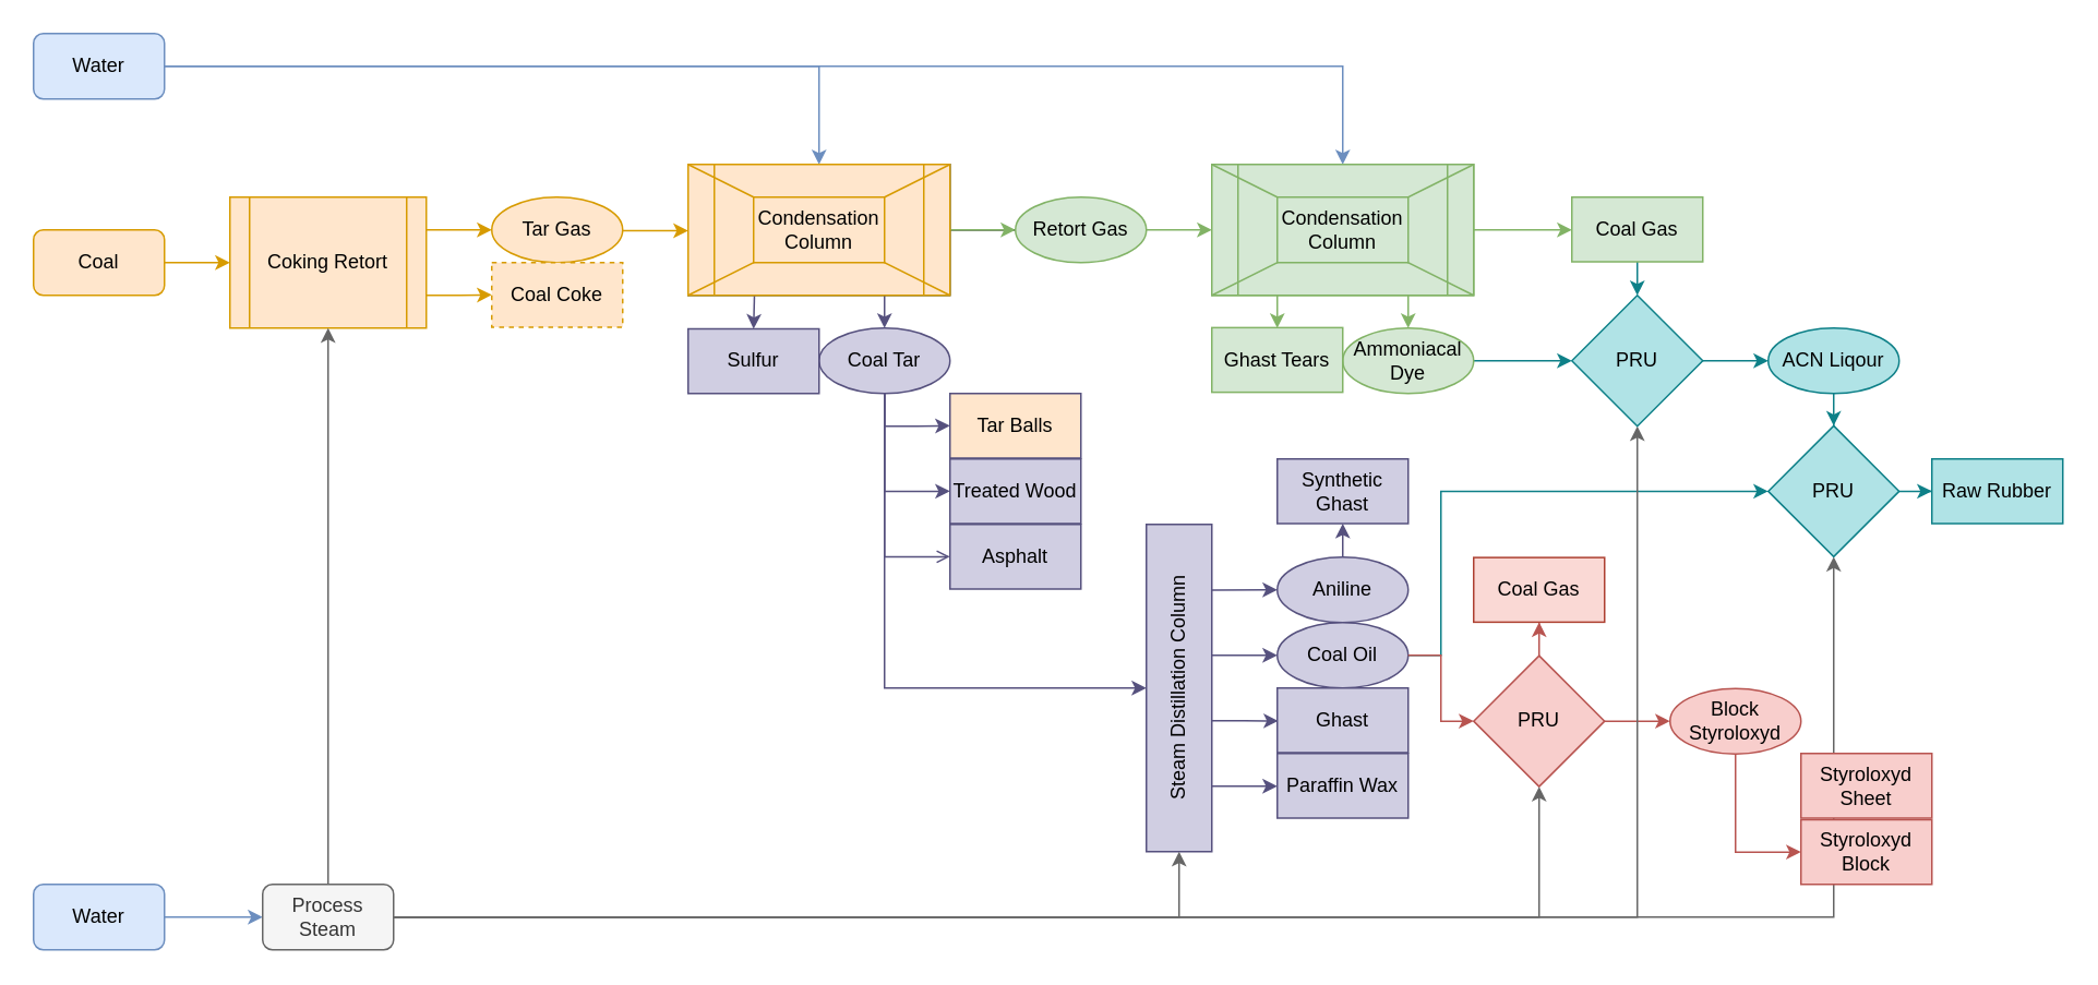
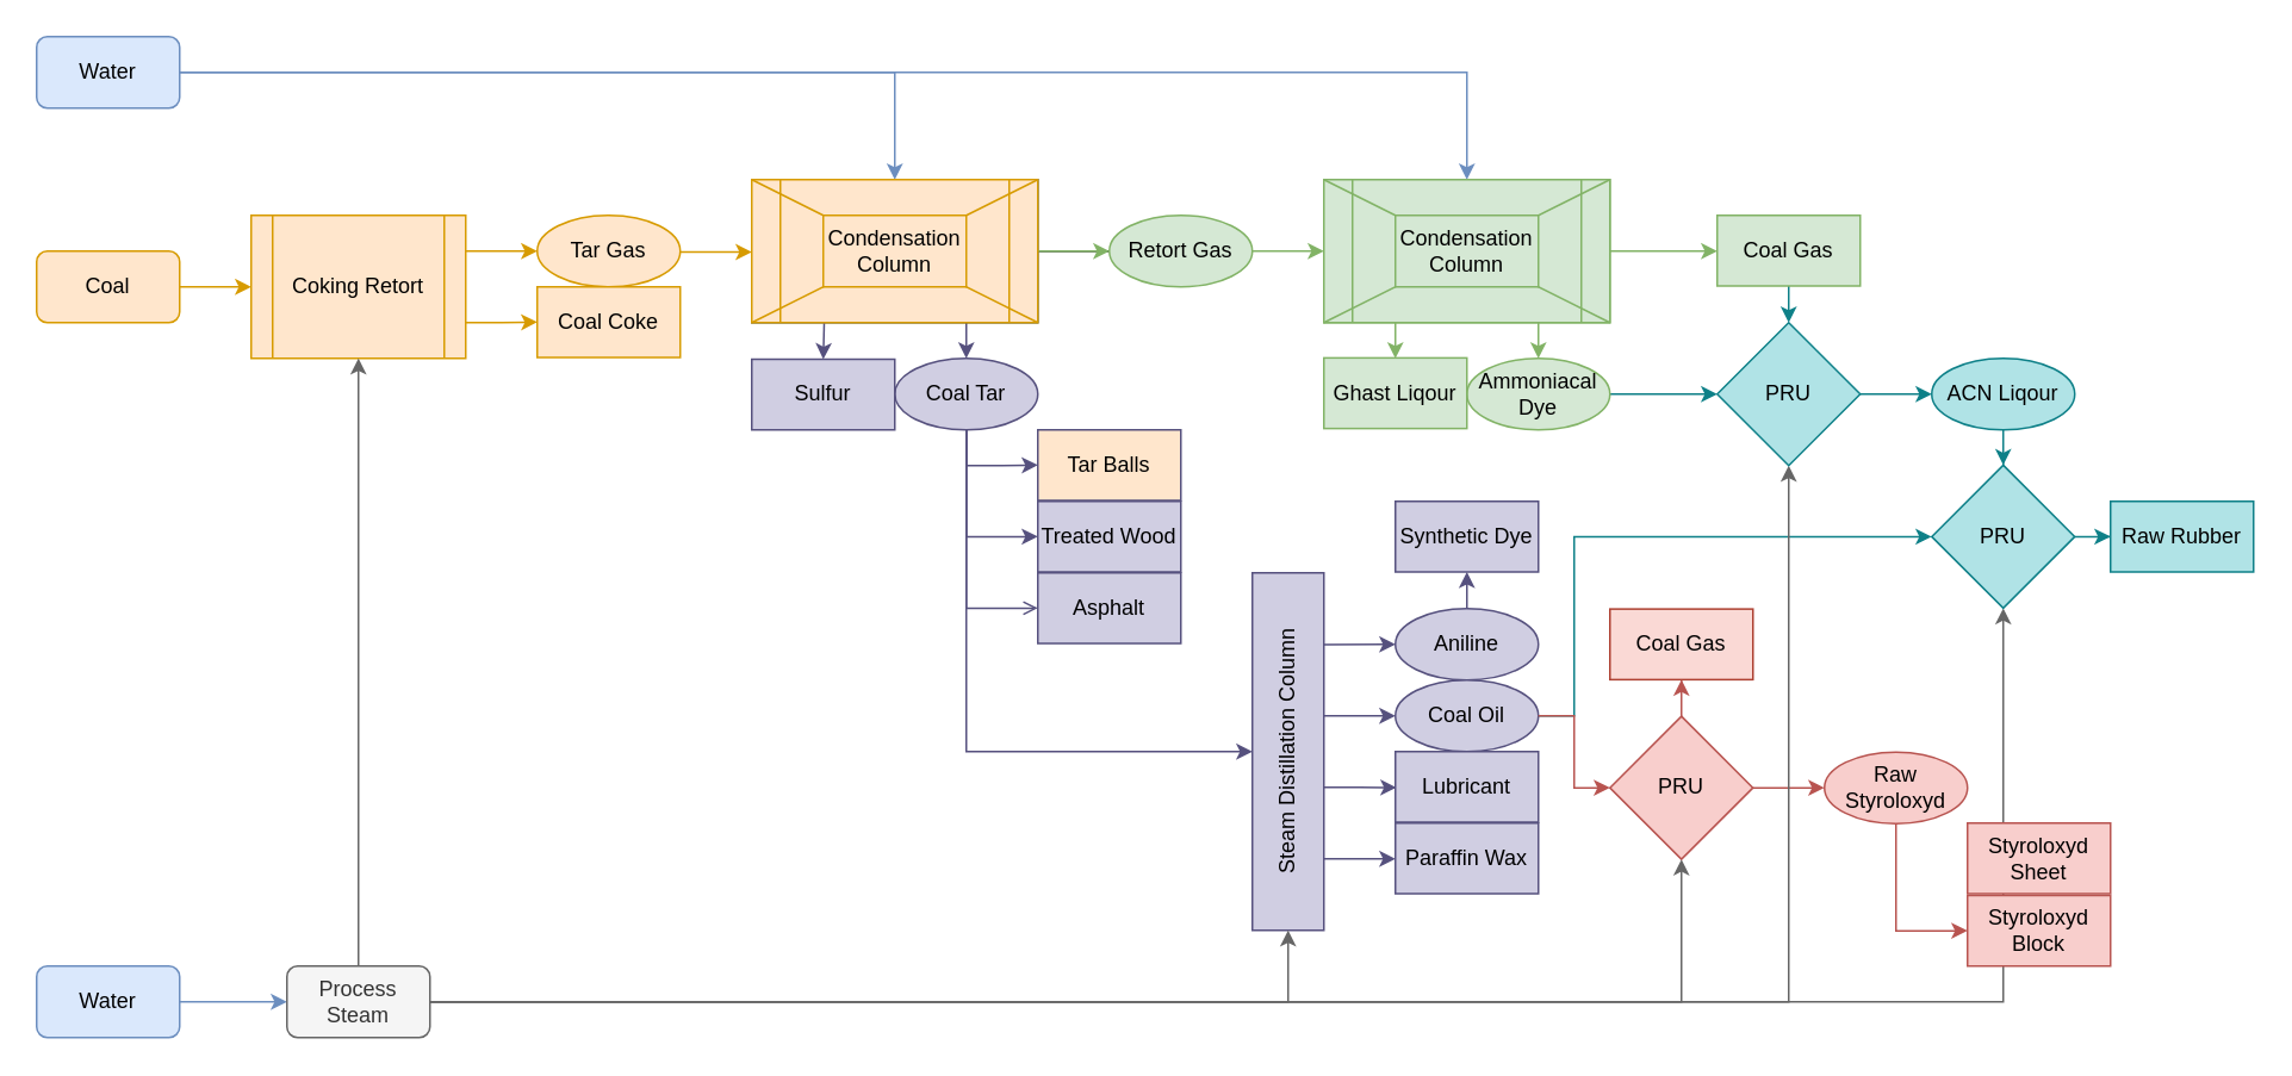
- <mxCell id="77" value="&lt;div&gt;Coal Coke&lt;/div&gt;" style="rounded=0;whiteSpace=wrap;html=1;fillColor=#ffe6cc;strokeColor=#d79b00;dashed=1;" vertex="1" parent="1"><mxGeometry x="300" y="160" width="80" height="39.5" as="geometry" /></mxCell>
+ <mxCell id="77" value="&lt;div&gt;Coal Coke&lt;/div&gt;" style="rounded=0;whiteSpace=wrap;html=1;fillColor=#ffe6cc;strokeColor=#d79b00;" vertex="1" parent="1"><mxGeometry x="300" y="160" width="80" height="39.5" as="geometry" /></mxCell>
- <mxCell id="76" value="Ghast Tears" style="rounded=0;whiteSpace=wrap;html=1;fillColor=#d5e8d4;strokeColor=#82b366;" vertex="1" parent="1"><mxGeometry x="740" y="199.75" width="80" height="39.5" as="geometry" /></mxCell>
+ <mxCell id="76" value="Ghast Liqour" style="rounded=0;whiteSpace=wrap;html=1;fillColor=#d5e8d4;strokeColor=#82b366;" vertex="1" parent="1"><mxGeometry x="740" y="199.75" width="80" height="39.5" as="geometry" /></mxCell>
- <mxCell id="82" value="Synthetic Ghast" style="rounded=0;whiteSpace=wrap;html=1;fillColor=#d0cee2;strokeColor=#56517e;" vertex="1" parent="1"><mxGeometry x="780" y="280" width="80" height="39.5" as="geometry" /></mxCell>
+ <mxCell id="82" value="Synthetic Dye" style="rounded=0;whiteSpace=wrap;html=1;fillColor=#d0cee2;strokeColor=#56517e;" vertex="1" parent="1"><mxGeometry x="780" y="280" width="80" height="39.5" as="geometry" /></mxCell>
- <mxCell id="83" value="Ghast" style="rounded=0;whiteSpace=wrap;html=1;fillColor=#d0cee2;strokeColor=#56517e;" vertex="1" parent="1"><mxGeometry x="780" y="420" width="80" height="39.5" as="geometry" /></mxCell>
+ <mxCell id="83" value="Lubricant" style="rounded=0;whiteSpace=wrap;html=1;fillColor=#d0cee2;strokeColor=#56517e;" vertex="1" parent="1"><mxGeometry x="780" y="420" width="80" height="39.5" as="geometry" /></mxCell>
- <mxCell id="44" value="Block Styroloxyd" style="ellipse;whiteSpace=wrap;html=1;fillColor=#f8cecc;strokeColor=#b85450;" parent="1" vertex="1"><mxGeometry x="1020" y="420.25" width="80" height="40" as="geometry" /></mxCell>
+ <mxCell id="44" value="Raw Styroloxyd" style="ellipse;whiteSpace=wrap;html=1;fillColor=#f8cecc;strokeColor=#b85450;" parent="1" vertex="1"><mxGeometry x="1020" y="420.25" width="80" height="40" as="geometry" /></mxCell>
